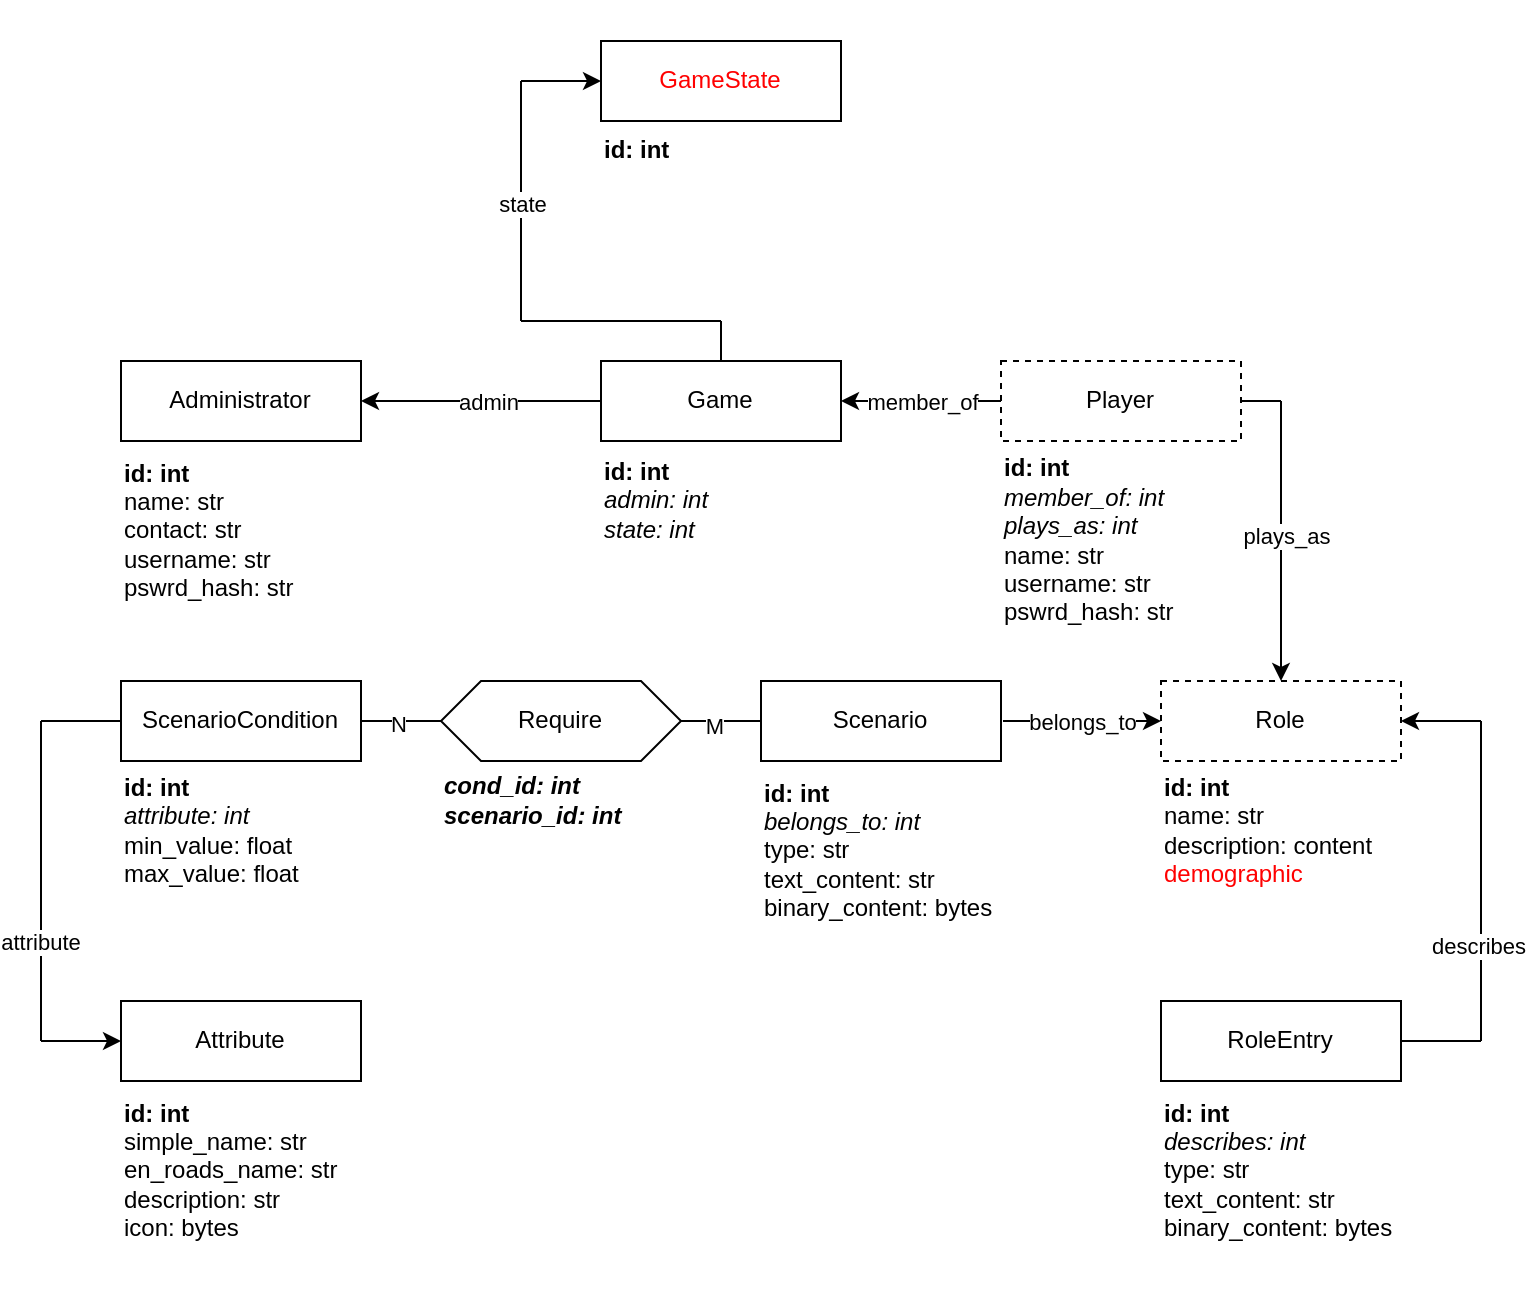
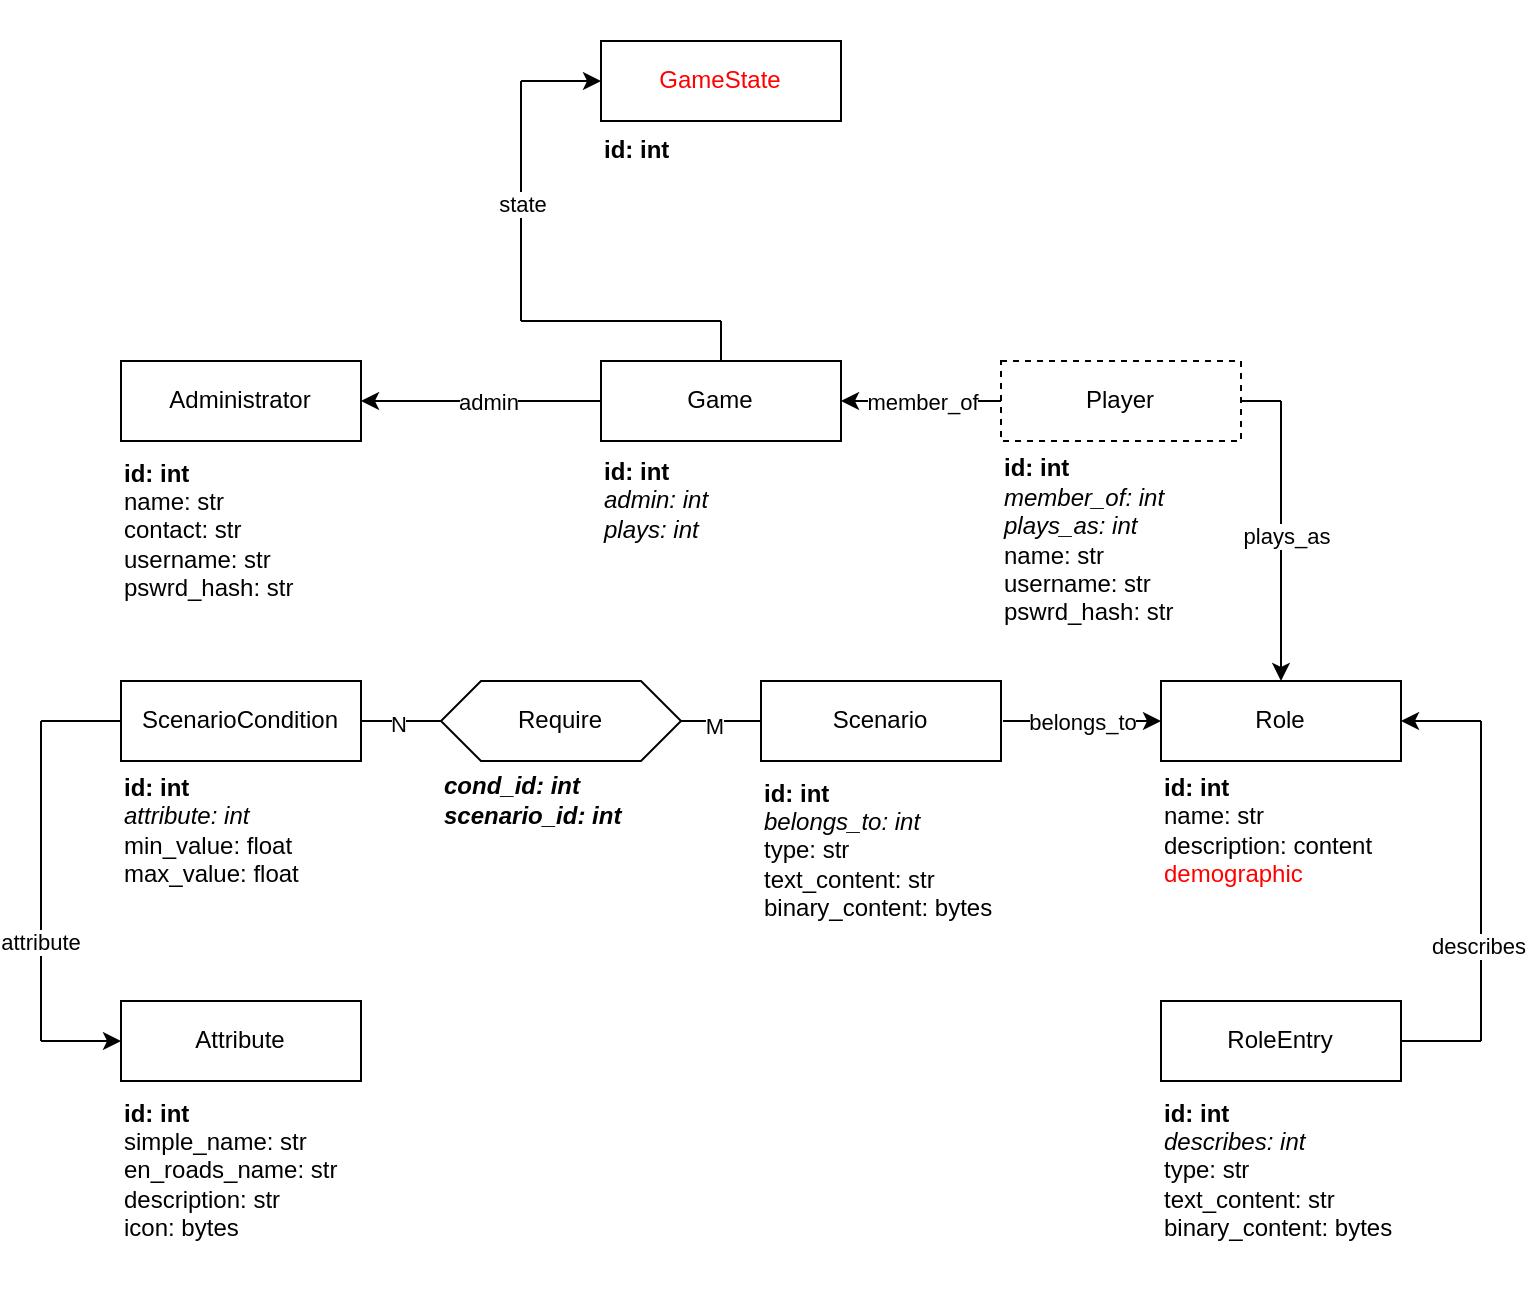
- <mxCell id="36" value="&lt;div&gt;&lt;b&gt;id: int&lt;/b&gt;&lt;/div&gt;&lt;i&gt;admin: int&lt;/i&gt;&lt;div&gt;&lt;i&gt;state: int&lt;br&gt;&lt;/i&gt;&lt;/div&gt;" style="text;html=1;align=left;verticalAlign=middle;resizable=0;points=[];autosize=1;strokeColor=none;fillColor=none;" parent="1" vertex="1"><mxGeometry x="300" y="220" width="80" height="60" as="geometry" /></mxCell>
+ <mxCell id="36" value="&lt;div&gt;&lt;b&gt;id: int&lt;/b&gt;&lt;/div&gt;&lt;i&gt;admin: int&lt;/i&gt;&lt;div&gt;&lt;i&gt;plays: int&lt;br&gt;&lt;/i&gt;&lt;/div&gt;" style="text;html=1;align=left;verticalAlign=middle;resizable=0;points=[];autosize=1;strokeColor=none;fillColor=none;" parent="1" vertex="1"><mxGeometry x="300" y="220" width="80" height="60" as="geometry" /></mxCell>
- <mxCell id="3" value="Role" style="rounded=0;whiteSpace=wrap;html=1;dashed=1;" parent="1" vertex="1"><mxGeometry x="580" y="340" width="120" height="40" as="geometry" /></mxCell>
+ <mxCell id="3" value="Role" style="rounded=0;whiteSpace=wrap;html=1;" parent="1" vertex="1"><mxGeometry x="580" y="340" width="120" height="40" as="geometry" /></mxCell>
